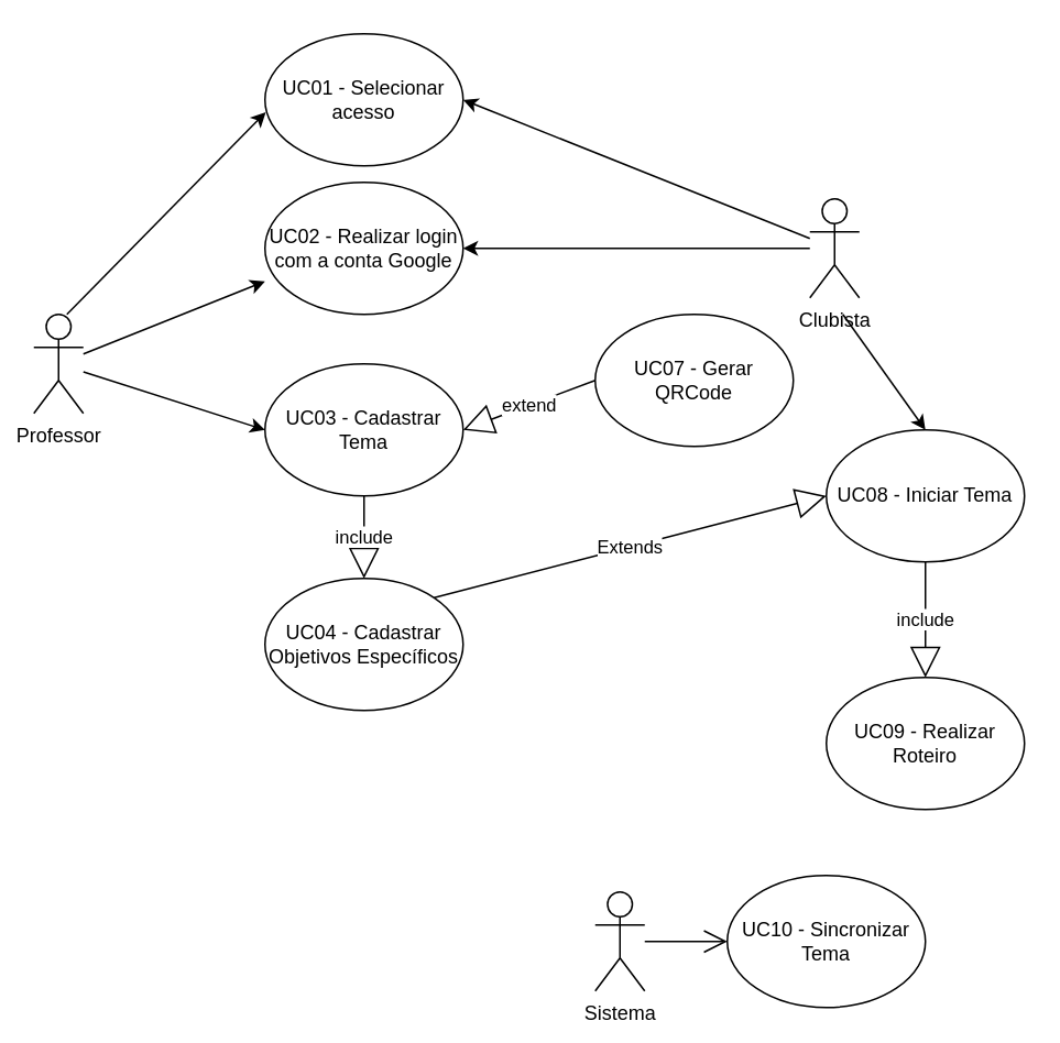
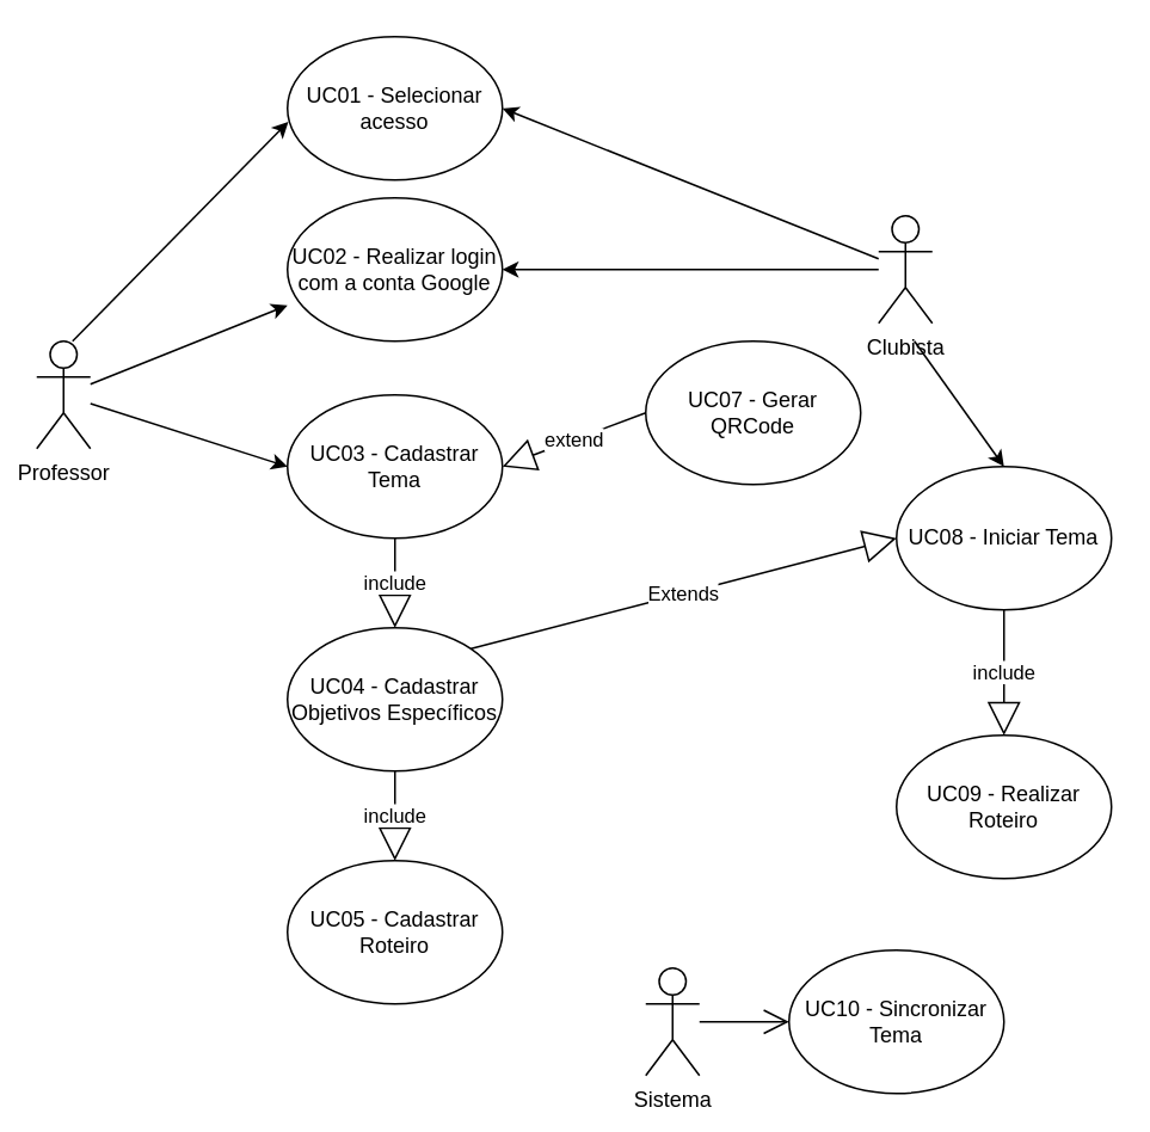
+ <mxCell id="23" value="include" style="endArrow=block;endSize=16;endFill=0;html=1;exitX=0.5;exitY=1;exitDx=0;exitDy=0;entryX=0.5;entryY=0;entryDx=0;entryDy=0;" edge="1" parent="1" source="4" target="5"><mxGeometry width="160" relative="1" as="geometry"><mxPoint x="250" y="440" as="sourcePoint" /><mxPoint x="220" y="460" as="targetPoint" /></mxGeometry></mxCell>
+ <mxCell id="5" value="UC05 - Cadastrar Roteiro" style="ellipse;whiteSpace=wrap;html=1;" parent="1" vertex="1"><mxGeometry x="160" y="480" width="120" height="80" as="geometry" /></mxCell>
